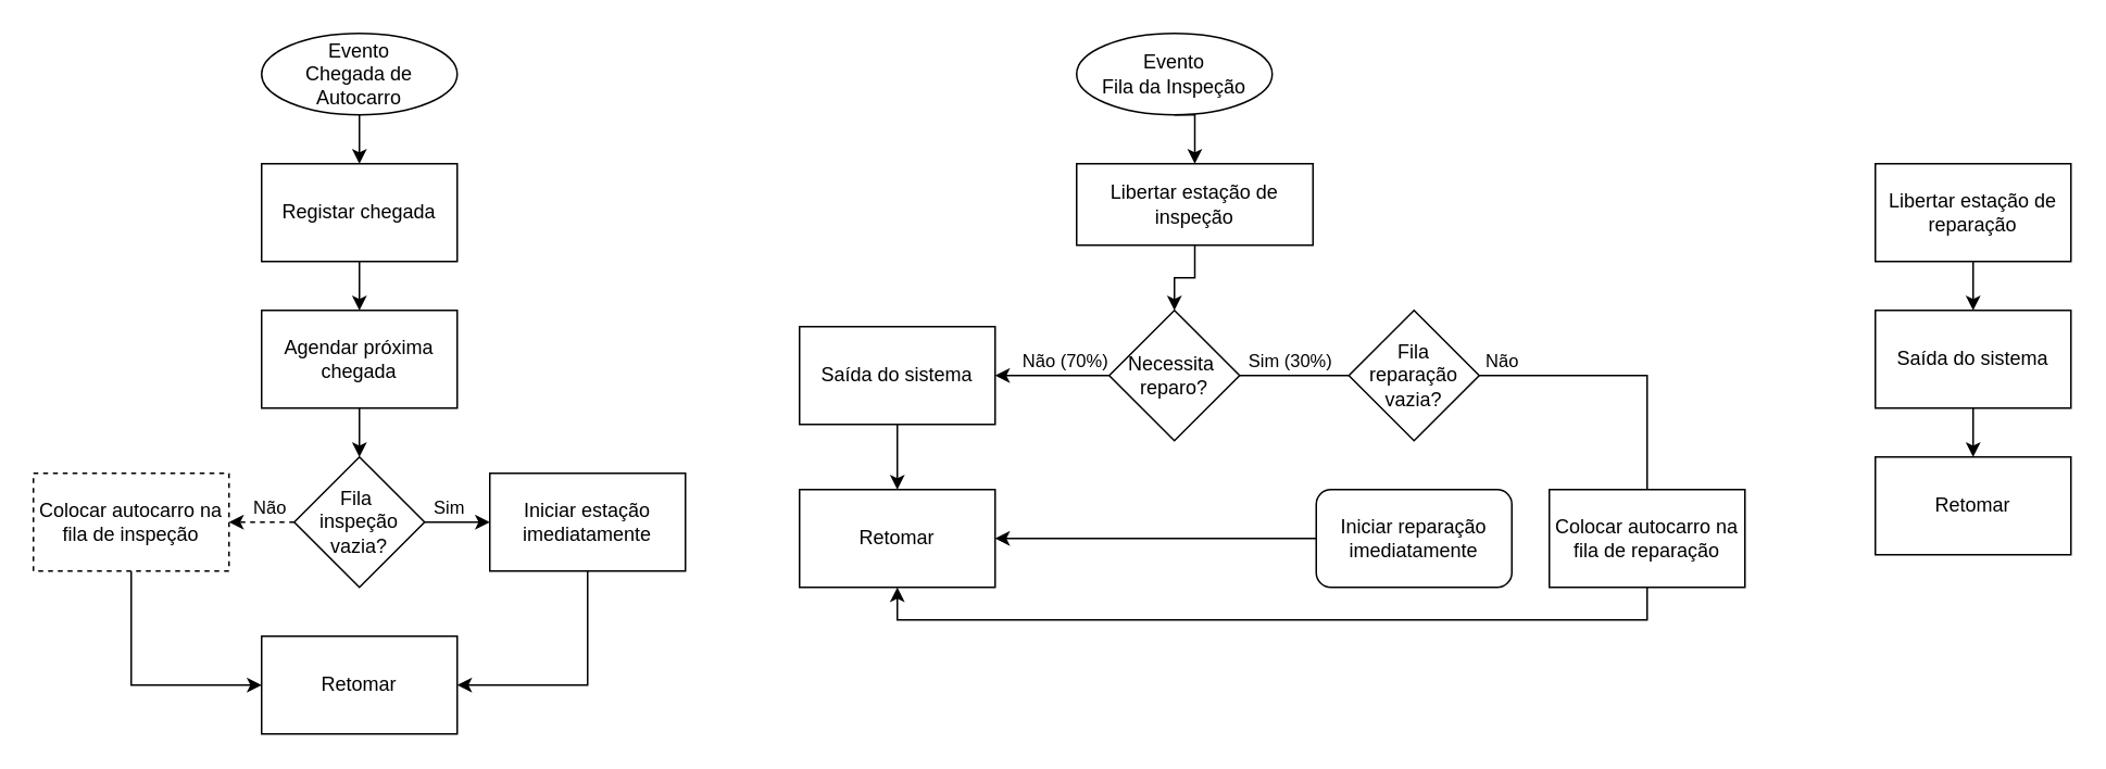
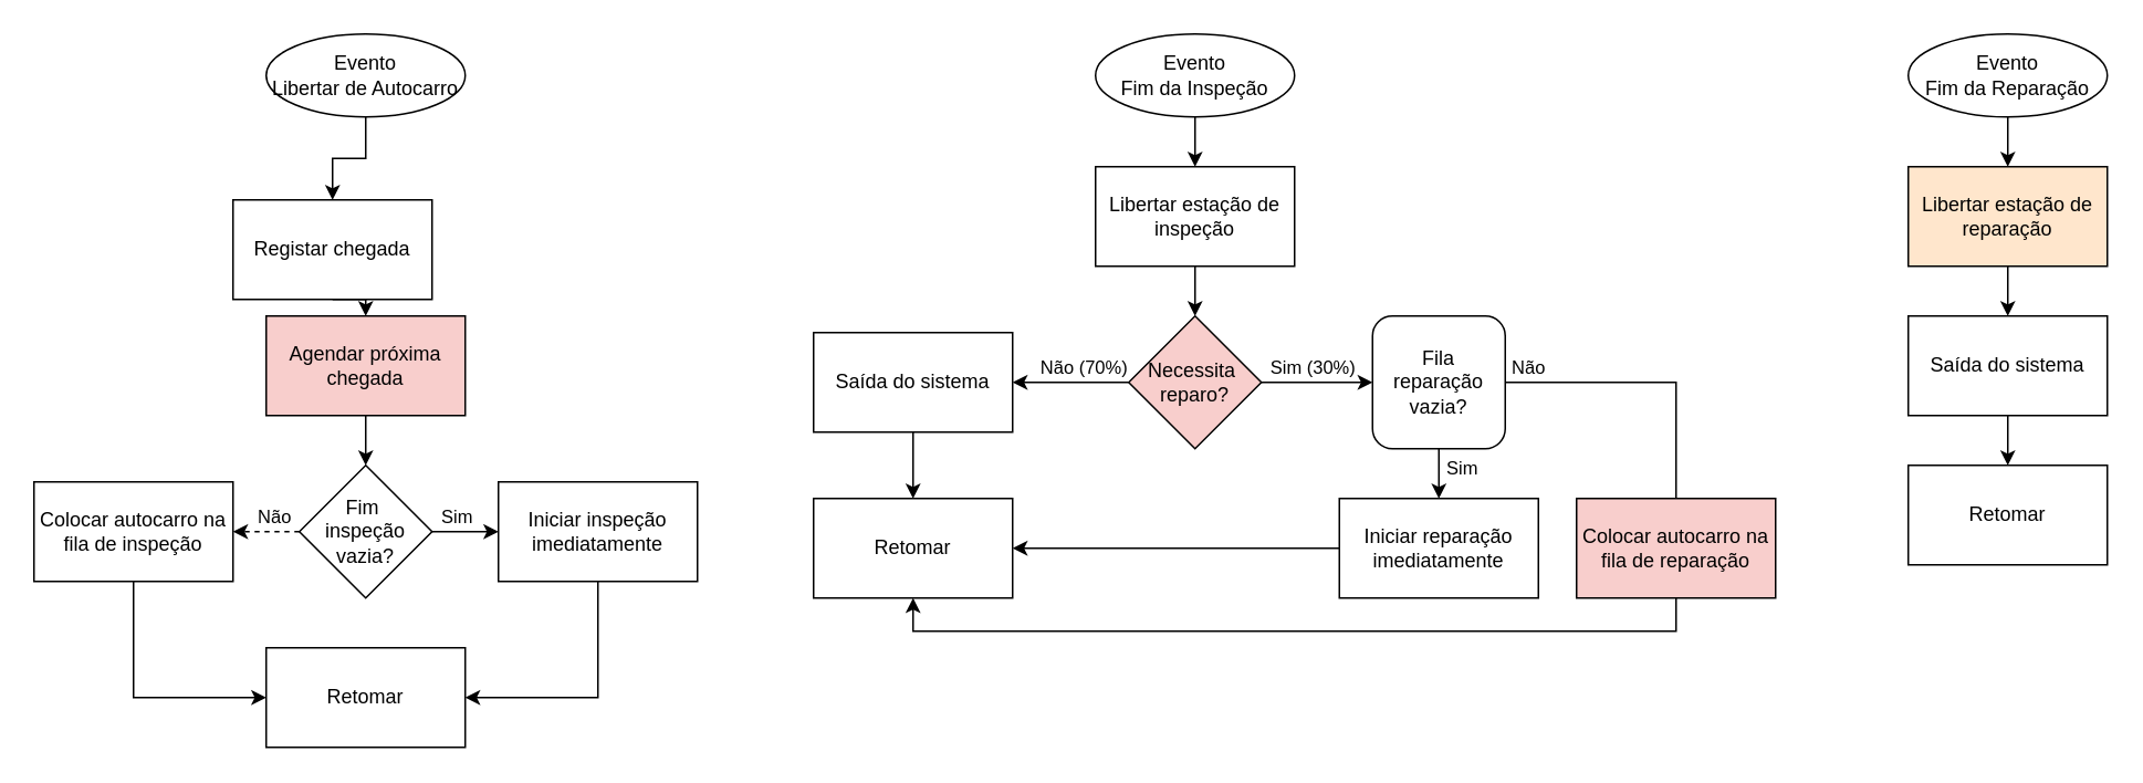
- <mxCell id="3" value="Evento&lt;br&gt;Chegada de Autocarro" style="ellipse;whiteSpace=wrap;html=1;" parent="1" vertex="1"><mxGeometry x="160" y="20" width="120" height="50" as="geometry" /></mxCell>
+ <mxCell id="3" value="Evento&lt;br&gt;Libertar de Autocarro" style="ellipse;whiteSpace=wrap;html=1;" parent="1" vertex="1"><mxGeometry x="160" y="20" width="120" height="50" as="geometry" /></mxCell>
- <mxCell id="19" value="Evento&lt;br&gt;Fila da Inspeção" style="ellipse;whiteSpace=wrap;html=1;" parent="1" vertex="1"><mxGeometry x="660" y="20" width="120" height="50" as="geometry" /></mxCell>
+ <mxCell id="19" value="Evento&lt;br&gt;Fim da Inspeção" style="ellipse;whiteSpace=wrap;html=1;" parent="1" vertex="1"><mxGeometry x="660" y="20" width="120" height="50" as="geometry" /></mxCell>
+ <mxCell id="40" value="&lt;div&gt;Evento&lt;/div&gt;&lt;div&gt;Fim da Reparação&lt;/div&gt;" style="ellipse;whiteSpace=wrap;html=1;" parent="1" vertex="1"><mxGeometry x="1150" y="20" width="120" height="50" as="geometry" /></mxCell>
+ <mxCell id="39" style="edgeStyle=orthogonalEdgeStyle;rounded=0;orthogonalLoop=1;jettySize=auto;html=1;exitX=0.5;exitY=1;exitDx=0;exitDy=0;entryX=0.5;entryY=0;entryDx=0;entryDy=0;" parent="1" source="40" target="42" edge="1"><mxGeometry relative="1" as="geometry" /></mxCell>
- <mxCell id="21" value="Libertar estação de inspeção" style="rounded=0;whiteSpace=wrap;html=1;" parent="1" vertex="1"><mxGeometry x="660" y="100" width="145" height="50" as="geometry" /></mxCell>
+ <mxCell id="21" value="Libertar estação de inspeção" style="rounded=0;whiteSpace=wrap;html=1;" parent="1" vertex="1"><mxGeometry x="660" y="100" width="120" height="60" as="geometry" /></mxCell>
- <mxCell id="5" value="Registar chegada" style="rounded=0;whiteSpace=wrap;html=1;" parent="1" vertex="1"><mxGeometry x="160" y="100" width="120" height="60" as="geometry" /></mxCell>
+ <mxCell id="5" value="Registar chegada" style="rounded=0;whiteSpace=wrap;html=1;" parent="1" vertex="1"><mxGeometry x="140" y="120" width="120" height="60" as="geometry" /></mxCell>
- <mxCell id="42" value="Libertar estação de reparação" style="rounded=0;whiteSpace=wrap;html=1;" parent="1" vertex="1"><mxGeometry x="1150" y="100" width="120" height="60" as="geometry" /></mxCell>
+ <mxCell id="42" value="Libertar estação de reparação" style="rounded=0;whiteSpace=wrap;html=1;fillColor=#ffe6cc;" parent="1" vertex="1"><mxGeometry x="1150" y="100" width="120" height="60" as="geometry" /></mxCell>
- <mxCell id="7" value="Agendar próxima chegada" style="rounded=0;whiteSpace=wrap;html=1;" parent="1" vertex="1"><mxGeometry x="160" y="190" width="120" height="60" as="geometry" /></mxCell>
+ <mxCell id="7" value="Agendar próxima chegada" style="rounded=0;whiteSpace=wrap;html=1;fillColor=#f8cecc;" parent="1" vertex="1"><mxGeometry x="160" y="190" width="120" height="60" as="geometry" /></mxCell>
- <mxCell id="29" value="Necessita&amp;nbsp;&lt;div&gt;reparo?&lt;/div&gt;" style="rhombus;whiteSpace=wrap;html=1;" parent="1" vertex="1"><mxGeometry x="680" y="190" width="80" height="80" as="geometry" /></mxCell>
+ <mxCell id="29" value="Necessita&amp;nbsp;&lt;div&gt;reparo?&lt;/div&gt;" style="rhombus;whiteSpace=wrap;html=1;fillColor=#f8cecc;" parent="1" vertex="1"><mxGeometry x="680" y="190" width="80" height="80" as="geometry" /></mxCell>
- <mxCell id="27" style="edgeStyle=orthogonalEdgeStyle;rounded=0;orthogonalLoop=1;jettySize=auto;html=1;exitX=1;exitY=0.5;exitDx=0;exitDy=0;entryX=0;entryY=0.5;entryDx=0;entryDy=0;endArrow=none;" parent="1" source="29" target="38" edge="1"><mxGeometry relative="1" as="geometry"><mxPoint x="820" y="240" as="targetPoint" /></mxGeometry></mxCell>
+ <mxCell id="27" style="edgeStyle=orthogonalEdgeStyle;rounded=0;orthogonalLoop=1;jettySize=auto;html=1;exitX=1;exitY=0.5;exitDx=0;exitDy=0;entryX=0;entryY=0.5;entryDx=0;entryDy=0;" parent="1" source="29" target="38" edge="1"><mxGeometry relative="1" as="geometry"><mxPoint x="820" y="240" as="targetPoint" /></mxGeometry></mxCell>
- <mxCell id="38" value="Fila&lt;div&gt;reparação&lt;/div&gt;&lt;div&gt;vazia?&lt;/div&gt;" style="rhombus;whiteSpace=wrap;html=1;" parent="1" vertex="1"><mxGeometry x="827" y="190" width="80" height="80" as="geometry" /></mxCell>
+ <mxCell id="38" value="Fila&lt;div&gt;reparação&lt;/div&gt;&lt;div&gt;vazia?&lt;/div&gt;" style="whiteSpace=wrap;html=1;rounded=1;" parent="1" vertex="1"><mxGeometry x="827" y="190" width="80" height="80" as="geometry" /></mxCell>
+ <mxCell id="36" style="edgeStyle=orthogonalEdgeStyle;rounded=0;orthogonalLoop=1;jettySize=auto;html=1;exitX=0.5;exitY=1;exitDx=0;exitDy=0;entryX=0.5;entryY=0;entryDx=0;entryDy=0;" parent="1" source="38" target="31" edge="1"><mxGeometry relative="1" as="geometry" /></mxCell>
+ <mxCell id="37" value="Sim" style="edgeLabel;html=1;align=center;verticalAlign=middle;resizable=0;points=[];" parent="36" vertex="1" connectable="0"><mxGeometry x="-0.3" relative="1" as="geometry"><mxPoint x="13" as="offset" /></mxGeometry></mxCell>
- <mxCell id="11" value="Colocar autocarro na fila de inspeção" style="rounded=0;whiteSpace=wrap;html=1;dashed=1;" parent="1" vertex="1"><mxGeometry x="20" y="290" width="120" height="60" as="geometry" /></mxCell>
+ <mxCell id="11" value="Colocar autocarro na fila de inspeção" style="rounded=0;whiteSpace=wrap;html=1;" parent="1" vertex="1"><mxGeometry x="20" y="290" width="120" height="60" as="geometry" /></mxCell>
- <mxCell id="17" value="Fila&amp;nbsp;&lt;div&gt;inspeção&lt;div&gt;vazia?&lt;/div&gt;&lt;/div&gt;" style="rhombus;whiteSpace=wrap;html=1;" parent="1" vertex="1"><mxGeometry x="180" y="280" width="80" height="80" as="geometry" /></mxCell>
+ <mxCell id="17" value="Fim&amp;nbsp;&lt;div&gt;inspeção&lt;div&gt;vazia?&lt;/div&gt;&lt;/div&gt;" style="rhombus;whiteSpace=wrap;html=1;" parent="1" vertex="1"><mxGeometry x="180" y="280" width="80" height="80" as="geometry" /></mxCell>
- <mxCell id="9" value="Iniciar estação imediatamente" style="rounded=0;whiteSpace=wrap;html=1;" parent="1" vertex="1"><mxGeometry x="300" y="290" width="120" height="60" as="geometry" /></mxCell>
+ <mxCell id="9" value="Iniciar inspeção imediatamente" style="rounded=0;whiteSpace=wrap;html=1;" parent="1" vertex="1"><mxGeometry x="300" y="290" width="120" height="60" as="geometry" /></mxCell>
- <mxCell id="31" value="Iniciar reparação imediatamente" style="whiteSpace=wrap;html=1;rounded=1;" parent="1" vertex="1"><mxGeometry x="807" y="300" width="120" height="60" as="geometry" /></mxCell>
+ <mxCell id="31" value="Iniciar reparação imediatamente" style="rounded=0;whiteSpace=wrap;html=1;" parent="1" vertex="1"><mxGeometry x="807" y="300" width="120" height="60" as="geometry" /></mxCell>
- <mxCell id="33" value="Colocar autocarro na fila de reparação" style="rounded=0;whiteSpace=wrap;html=1;" parent="1" vertex="1"><mxGeometry x="950" y="300" width="120" height="60" as="geometry" /></mxCell>
+ <mxCell id="33" value="Colocar autocarro na fila de reparação" style="rounded=0;whiteSpace=wrap;html=1;fillColor=#f8cecc;" parent="1" vertex="1"><mxGeometry x="950" y="300" width="120" height="60" as="geometry" /></mxCell>
